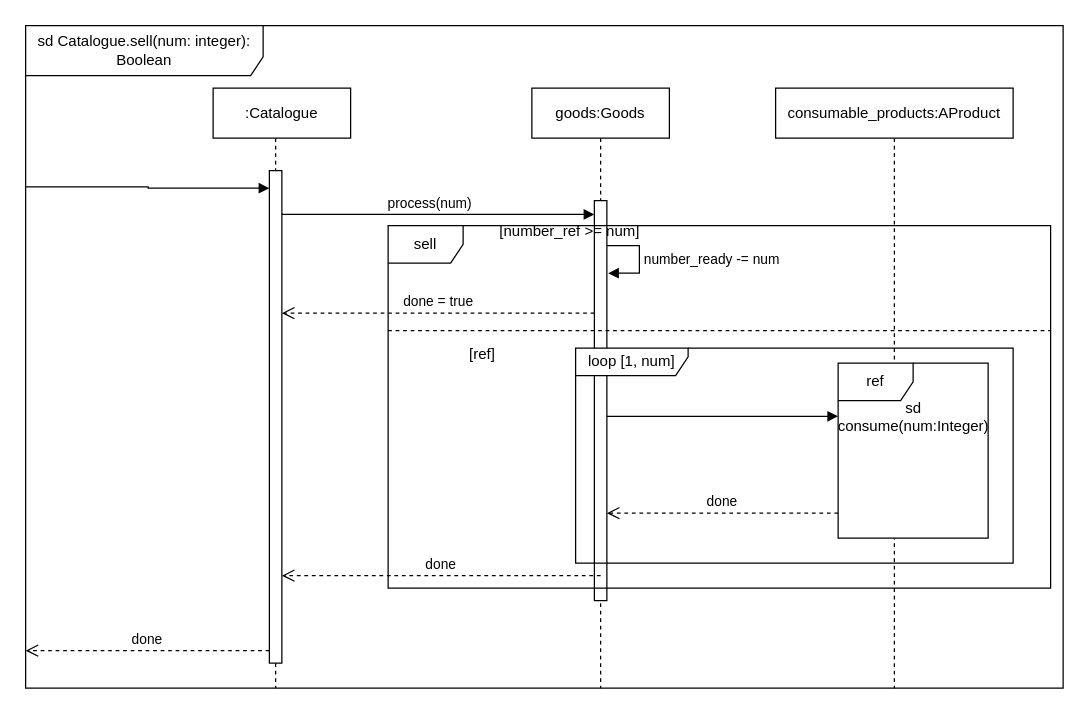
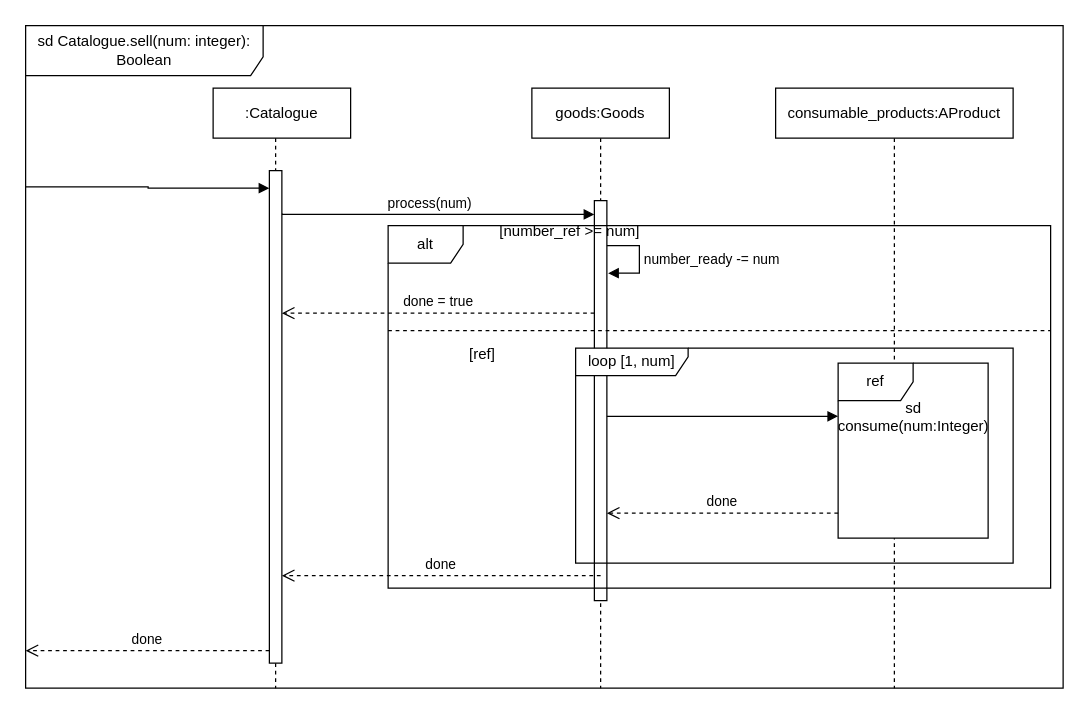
- <mxCell id="19" value="sell" style="shape=umlFrame;whiteSpace=wrap;html=1;pointerEvents=0;" vertex="1" parent="1"><mxGeometry x="310" y="180" width="530" height="290" as="geometry" /></mxCell>
+ <mxCell id="19" value="alt" style="shape=umlFrame;whiteSpace=wrap;html=1;pointerEvents=0;" vertex="1" parent="1"><mxGeometry x="310" y="180" width="530" height="290" as="geometry" /></mxCell>
